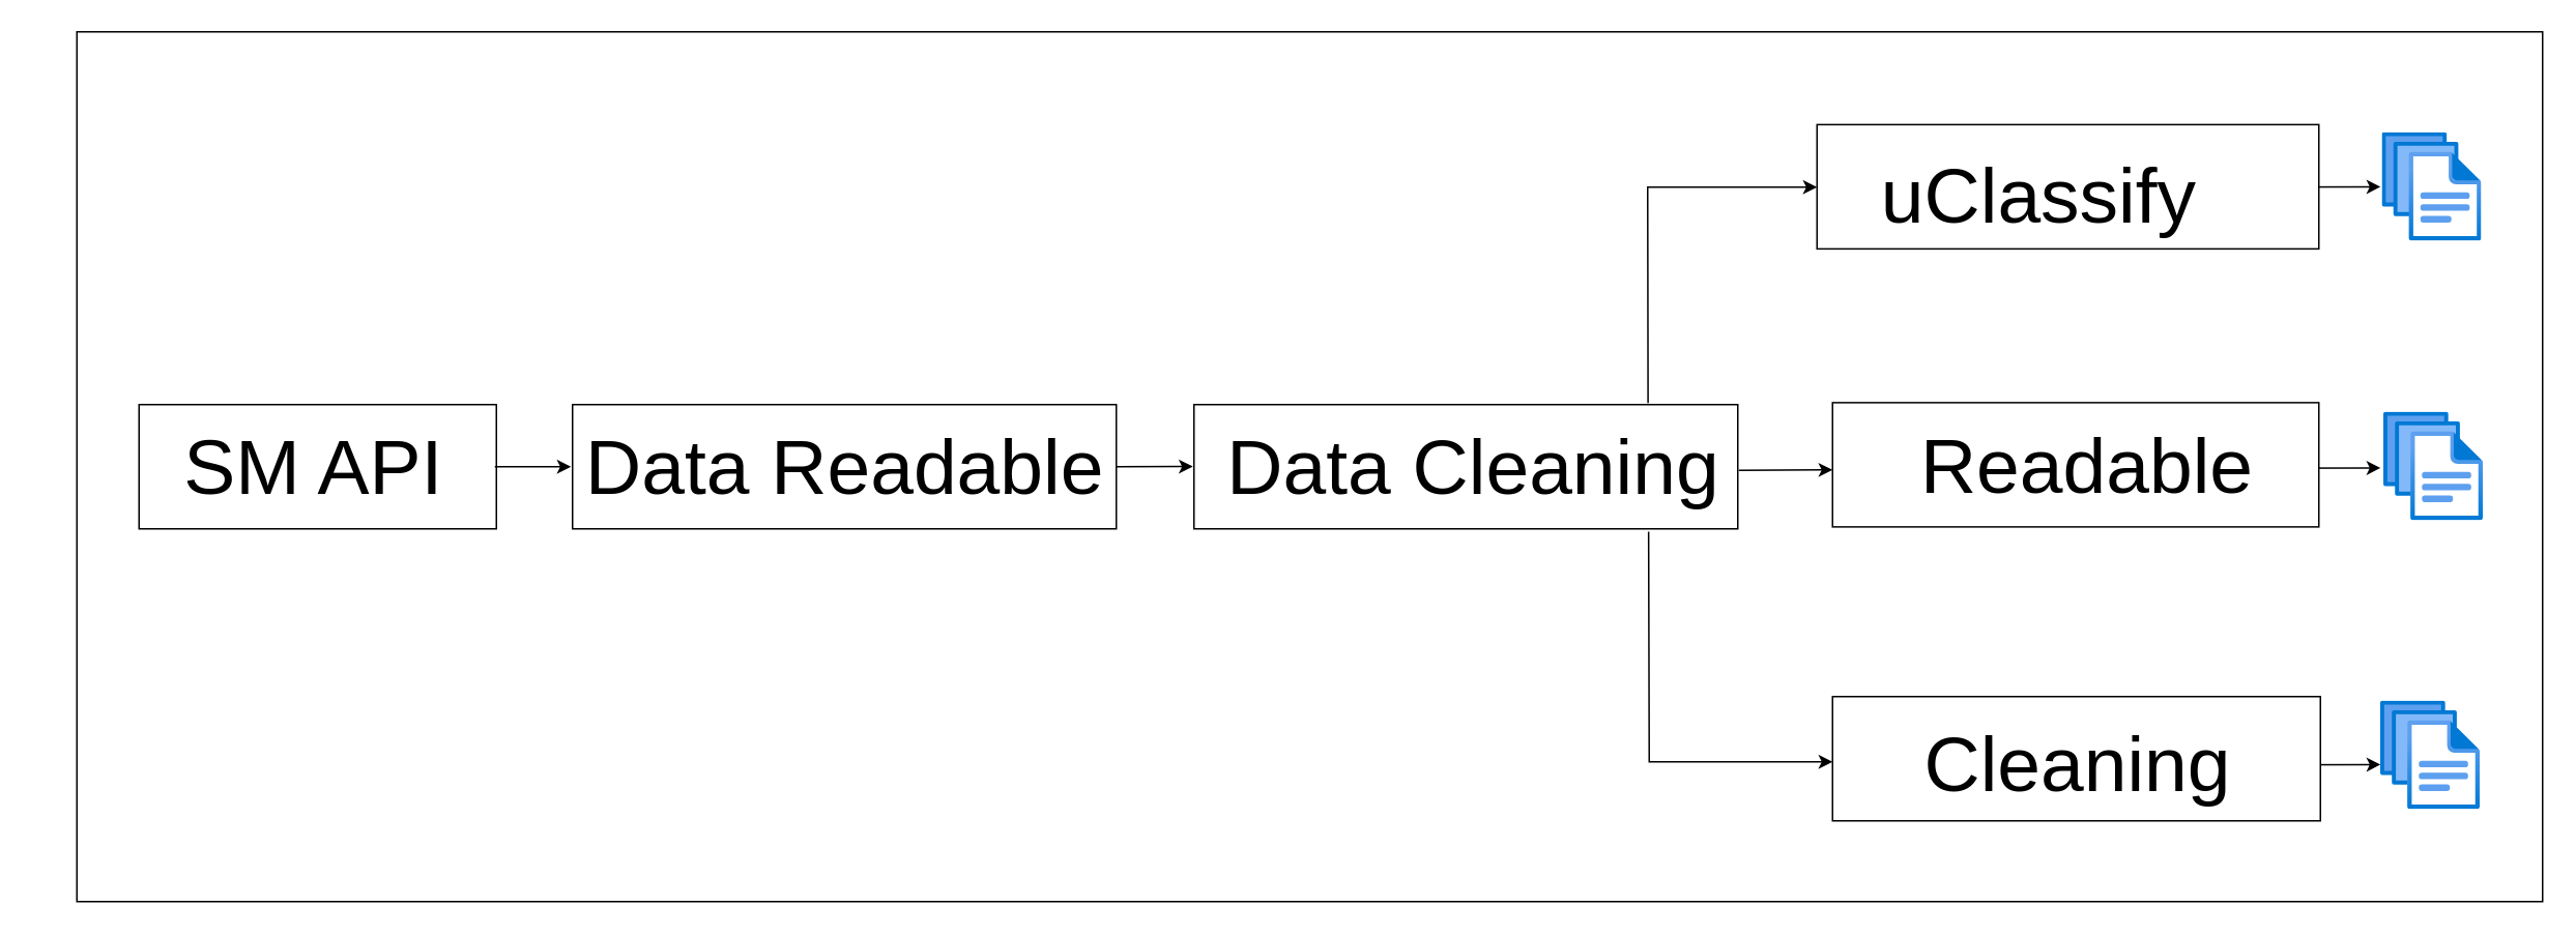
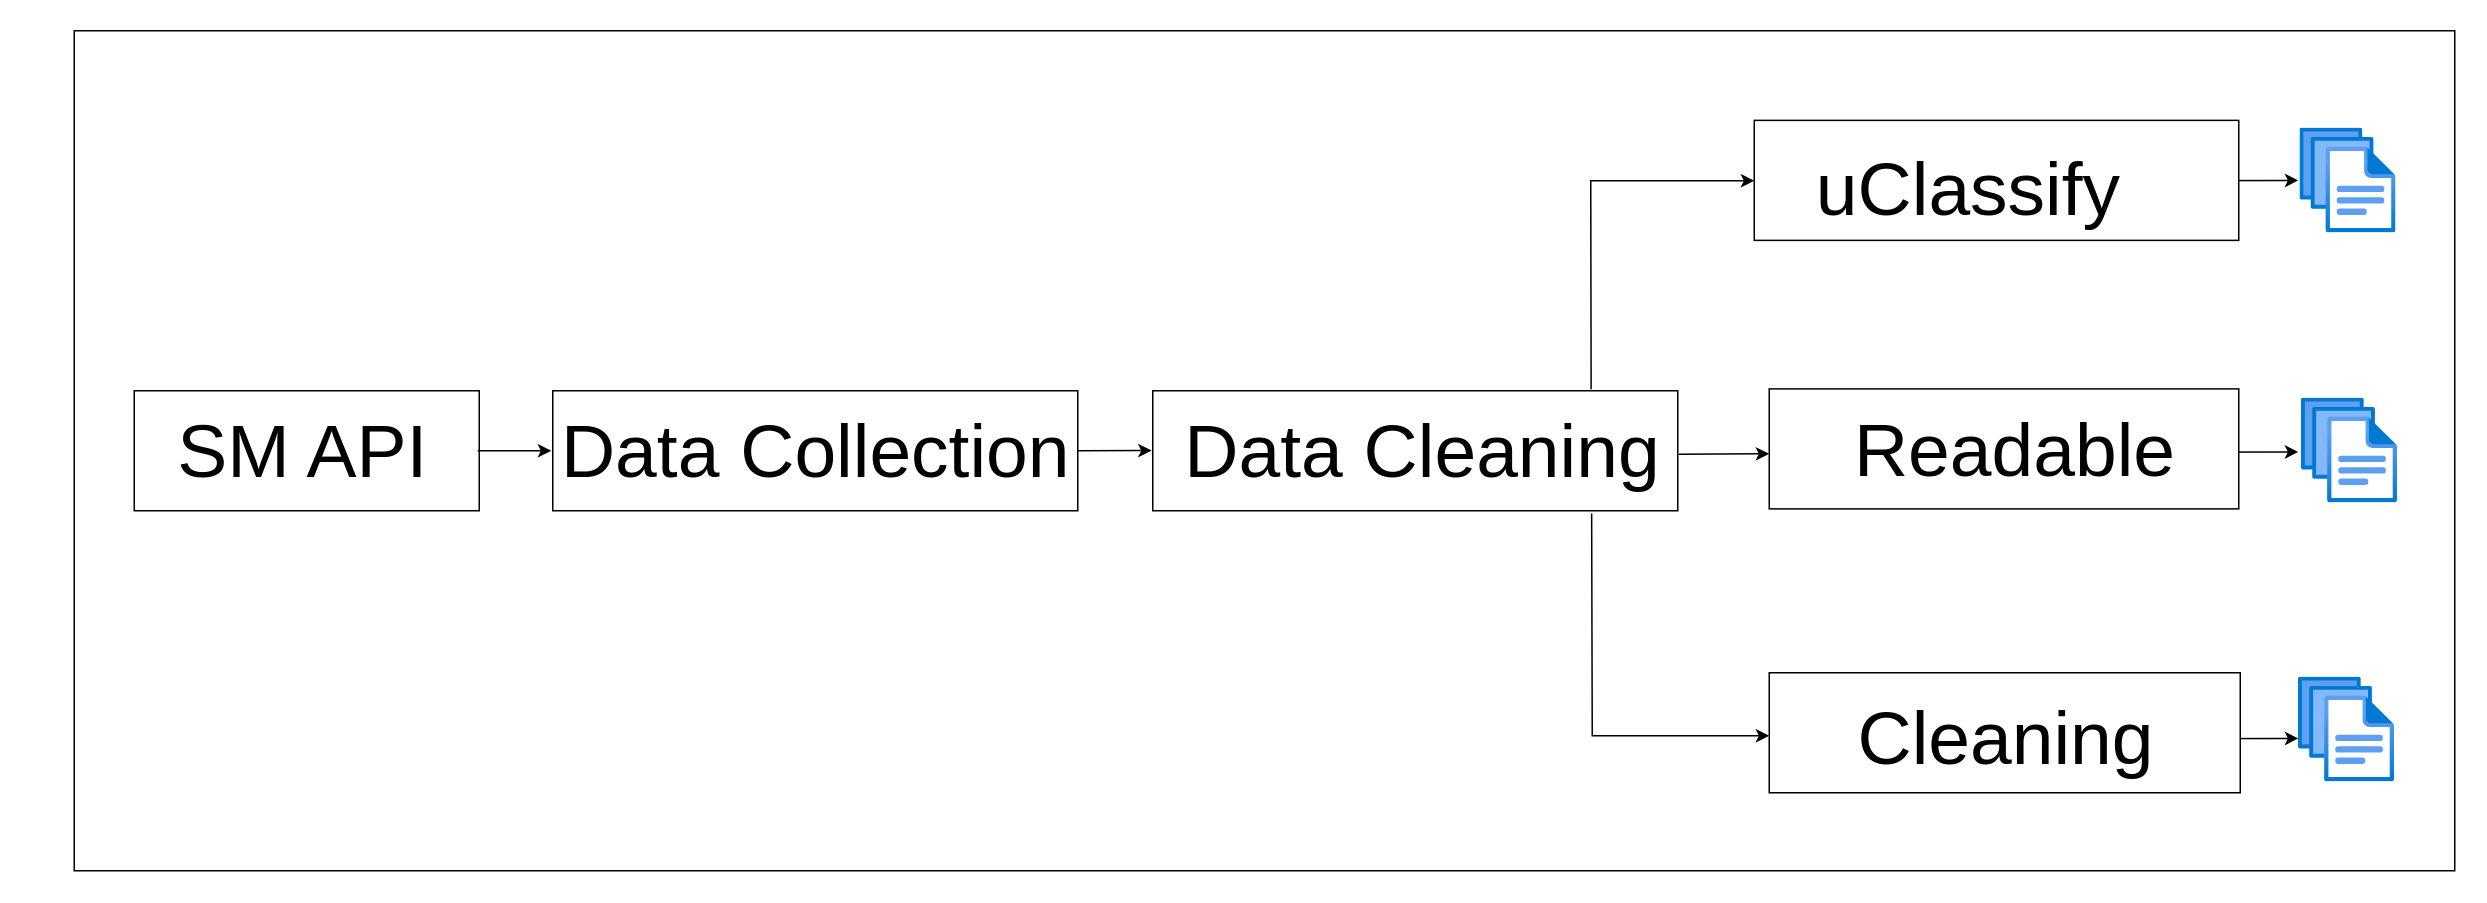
- <mxCell id="10" value="&lt;font style=&quot;font-size: 50px;&quot;&gt;Data Readable&lt;/font&gt;" style="text;html=1;strokeColor=none;fillColor=none;align=center;verticalAlign=middle;whiteSpace=wrap;rounded=0;" parent="1" vertex="1"><mxGeometry x="362" y="285" width="363" height="30" as="geometry" /></mxCell>
+ <mxCell id="10" value="&lt;font style=&quot;font-size: 50px;&quot;&gt;Data Collection&lt;/font&gt;" style="text;html=1;strokeColor=none;fillColor=none;align=center;verticalAlign=middle;whiteSpace=wrap;rounded=0;" parent="1" vertex="1"><mxGeometry x="362" y="285" width="363" height="30" as="geometry" /></mxCell>
